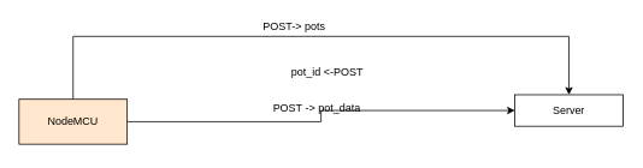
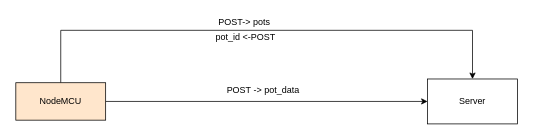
- <mxCell id="7" value="&amp;nbsp;pot_id &amp;lt;-POST" style="text;html=1;resizable=0;autosize=1;align=center;verticalAlign=middle;points=[];fillColor=none;strokeColor=none;rounded=0;" vertex="1" parent="1"><mxGeometry x="310" y="70" width="100" height="20" as="geometry" /></mxCell>
+ <mxCell id="7" value="&amp;nbsp;pot_id &amp;lt;-POST" style="text;html=1;resizable=0;autosize=1;align=center;verticalAlign=middle;points=[];fillColor=none;strokeColor=none;rounded=0;" vertex="1" parent="1"><mxGeometry x="275" y="40" width="100" height="20" as="geometry" /></mxCell>
- <mxCell id="5" value="Server" style="rounded=0;whiteSpace=wrap;html=1;fillColor=#ffffff;" vertex="1" parent="1"><mxGeometry x="570" y="105" width="120" height="35" as="geometry" /></mxCell>
+ <mxCell id="5" value="Server" style="rounded=0;whiteSpace=wrap;html=1;fillColor=#ffffff;" vertex="1" parent="1"><mxGeometry x="570" y="105" width="120" height="60" as="geometry" /></mxCell>
